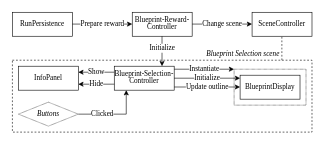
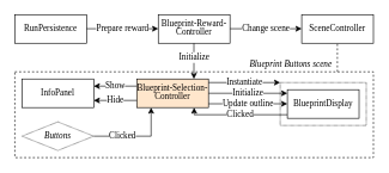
- <mxCell id="20" value="Blueprint Selection scene" style="text;html=1;align=center;verticalAlign=middle;whiteSpace=wrap;rounded=0;fontStyle=2;fontFamily=&quot;Latin Modern Regular 12&quot;;" vertex="1" parent="1"><mxGeometry x="340" y="80" width="130" height="20" as="geometry" /></mxCell>
+ <mxCell id="20" value="Blueprint Buttons scene" style="text;html=1;align=center;verticalAlign=middle;whiteSpace=wrap;rounded=0;fontStyle=2;fontFamily=&quot;Latin Modern Regular 12&quot;;" vertex="1" parent="1"><mxGeometry x="340" y="80" width="130" height="20" as="geometry" /></mxCell>
- <mxCell id="8" value="&lt;p style=&quot;line-height: 100%;&quot;&gt;Blueprint-Selection-Controller&lt;/p&gt;" style="rounded=0;whiteSpace=wrap;html=1;fontFamily=&quot;Latin Modern Mono 12&quot;;spacingBottom=5;" vertex="1" parent="1"><mxGeometry x="190" y="110" width="100" height="40" as="geometry" /></mxCell>
+ <mxCell id="8" value="&lt;p style=&quot;line-height: 100%;&quot;&gt;Blueprint-Selection-Controller&lt;/p&gt;" style="rounded=0;whiteSpace=wrap;html=1;fontFamily=&quot;Latin Modern Mono 12&quot;;spacingBottom=5;fillColor=#ffe6cc;" vertex="1" parent="1"><mxGeometry x="190" y="110" width="100" height="40" as="geometry" /></mxCell>
+ <mxCell id="10" value="Clicked" style="edgeStyle=orthogonalEdgeStyle;rounded=0;orthogonalLoop=1;jettySize=auto;html=1;fontFamily=&quot;Latin Modern Regular 12&quot;;fontSize=12;" edge="1" parent="1" source="11" target="8"><mxGeometry x="-0.059" relative="1" as="geometry"><Array as="points"><mxPoint x="270" y="160" /></Array><mxPoint as="offset" /></mxGeometry></mxCell>
